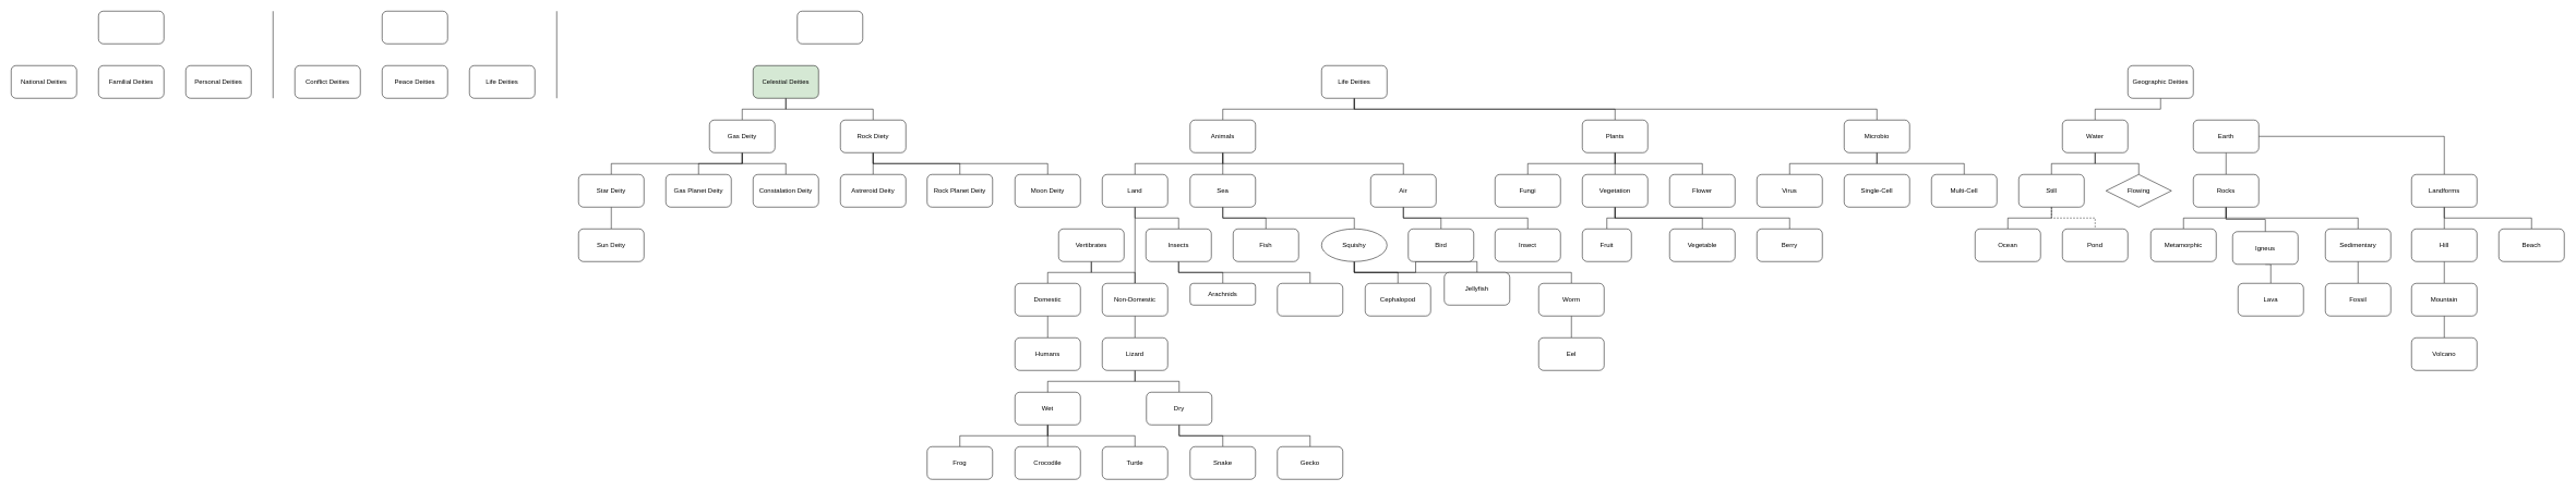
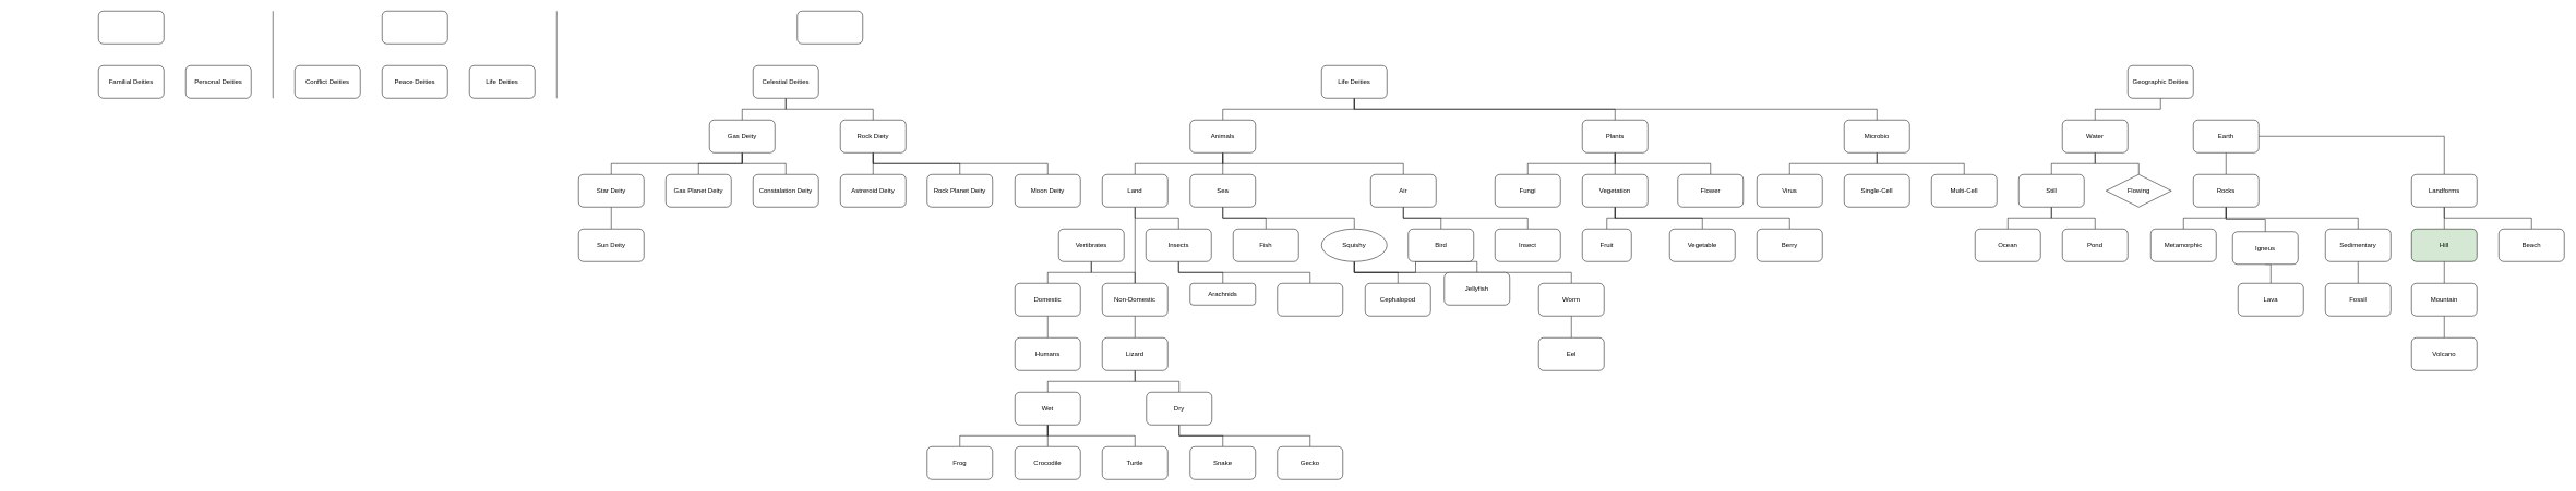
- <mxCell id="3" value="National Deities" style="rounded=1;whiteSpace=wrap;html=1;" parent="1" vertex="1"><mxGeometry x="20" y="120" width="120" height="60" as="geometry" /></mxCell>
- <mxCell id="13" value="Celestial Deities" style="rounded=1;whiteSpace=wrap;html=1;fillColor=#d5e8d4;" parent="1" vertex="1"><mxGeometry x="1380" y="120" width="120" height="60" as="geometry" /></mxCell>
+ <mxCell id="13" value="Celestial Deities" style="rounded=1;whiteSpace=wrap;html=1;" parent="1" vertex="1"><mxGeometry x="1380" y="120" width="120" height="60" as="geometry" /></mxCell>
- <mxCell id="103" value="Flower" style="rounded=1;whiteSpace=wrap;html=1;" vertex="1" parent="1"><mxGeometry x="3060" y="320" width="120" height="60" as="geometry" /></mxCell>
+ <mxCell id="103" value="Flower" style="rounded=1;whiteSpace=wrap;html=1;" vertex="1" parent="1"><mxGeometry x="3075" y="320" width="120" height="60" as="geometry" /></mxCell>
- <mxCell id="114" style="edgeStyle=orthogonalEdgeStyle;rounded=0;orthogonalLoop=1;jettySize=auto;html=1;exitX=0.5;exitY=1;exitDx=0;exitDy=0;entryX=0.5;entryY=0;entryDx=0;entryDy=0;endArrow=none;endFill=0;dashed=1;" edge="1" parent="1" source="115" target="117"><mxGeometry relative="1" as="geometry" /></mxCell>
+ <mxCell id="114" style="edgeStyle=orthogonalEdgeStyle;rounded=0;orthogonalLoop=1;jettySize=auto;html=1;exitX=0.5;exitY=1;exitDx=0;exitDy=0;entryX=0.5;entryY=0;entryDx=0;entryDy=0;endArrow=none;endFill=0;" edge="1" parent="1" source="115" target="117"><mxGeometry relative="1" as="geometry" /></mxCell>
- <mxCell id="126" value="Hill" style="rounded=1;whiteSpace=wrap;html=1;" vertex="1" parent="1"><mxGeometry x="4420" y="420" width="120" height="60" as="geometry" /></mxCell>
+ <mxCell id="126" value="Hill" style="rounded=1;whiteSpace=wrap;html=1;fillColor=#d5e8d4;" vertex="1" parent="1"><mxGeometry x="4420" y="420" width="120" height="60" as="geometry" /></mxCell>
